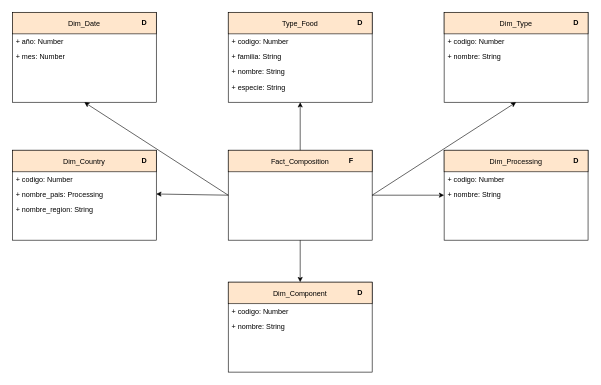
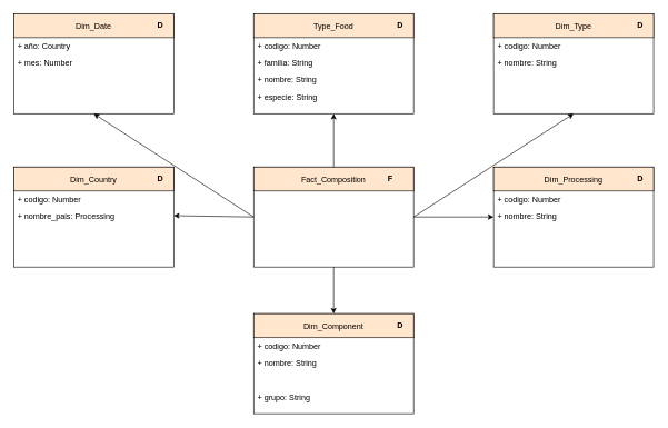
- <mxCell id="15" value="+ año: Number" style="text;strokeColor=none;fillColor=none;align=left;verticalAlign=top;spacingLeft=4;spacingRight=4;overflow=hidden;rotatable=0;points=[[0,0.5],[1,0.5]];portConstraint=eastwest;" vertex="1" parent="1"><mxGeometry x="20" y="56" width="240" height="26" as="geometry" /></mxCell>
+ <mxCell id="15" value="+ año: Country" style="text;strokeColor=none;fillColor=none;align=left;verticalAlign=top;spacingLeft=4;spacingRight=4;overflow=hidden;rotatable=0;points=[[0,0.5],[1,0.5]];portConstraint=eastwest;" vertex="1" parent="1"><mxGeometry x="20" y="56" width="240" height="26" as="geometry" /></mxCell>
- <mxCell id="10" value="+ nombre_region: String" style="text;strokeColor=none;fillColor=none;align=left;verticalAlign=top;spacingLeft=4;spacingRight=4;overflow=hidden;rotatable=0;points=[[0,0.5],[1,0.5]];portConstraint=eastwest;" vertex="1" parent="1"><mxGeometry x="20" y="336" width="240" height="26" as="geometry" /></mxCell>
+ <mxCell id="40" value="+ grupo: String" style="text;strokeColor=none;fillColor=none;align=left;verticalAlign=top;spacingLeft=4;spacingRight=4;overflow=hidden;rotatable=0;points=[[0,0.5],[1,0.5]];portConstraint=eastwest;" vertex="1" parent="1"><mxGeometry x="380" y="582" width="240" height="26" as="geometry" /></mxCell>
